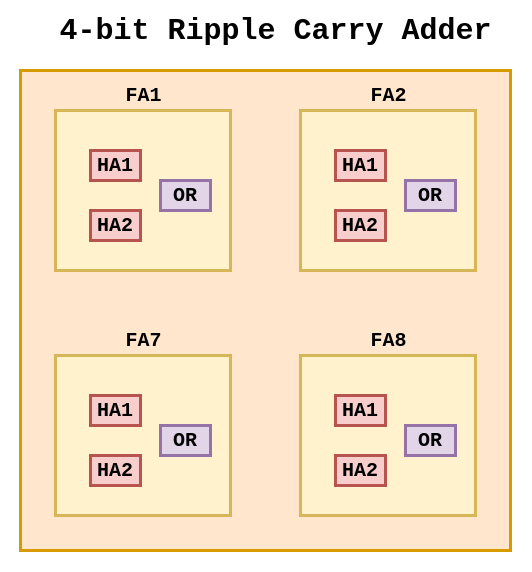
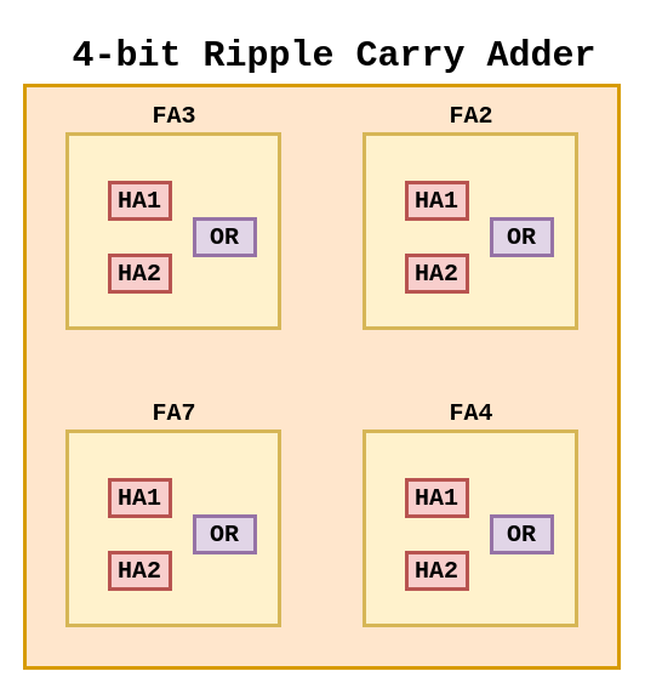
- <mxCell id="23" value="&lt;b&gt;4-bit Ripple Carry Adder&lt;/b&gt;" style="text;html=1;align=center;verticalAlign=middle;resizable=0;points=[];autosize=1;strokeColor=none;fillColor=none;fontSize=30;strokeWidth=3;fontFamily=Courier New;" vertex="1" parent="1"><mxGeometry x="45" y="5" width="460" height="50" as="geometry" /></mxCell>
+ <mxCell id="23" value="&lt;b&gt;4-bit Ripple Carry Adder&lt;/b&gt;" style="text;html=1;align=center;verticalAlign=middle;resizable=0;points=[];autosize=1;strokeColor=none;fillColor=none;fontSize=30;strokeWidth=3;fontFamily=Courier New;" vertex="1" parent="1"><mxGeometry x="45" y="20" width="460" height="50" as="geometry" /></mxCell>
- <mxCell id="7" value="&lt;b&gt;FA1&lt;/b&gt;" style="text;html=1;align=center;verticalAlign=middle;resizable=0;points=[];autosize=1;strokeColor=none;fillColor=none;fontSize=20;strokeWidth=3;fontFamily=Courier New;" vertex="1" parent="1"><mxGeometry x="112.5" y="75" width="60" height="40" as="geometry" /></mxCell>
+ <mxCell id="7" value="&lt;b&gt;FA3&lt;/b&gt;" style="text;html=1;align=center;verticalAlign=middle;resizable=0;points=[];autosize=1;strokeColor=none;fillColor=none;fontSize=20;strokeWidth=3;fontFamily=Courier New;" vertex="1" parent="1"><mxGeometry x="112.5" y="75" width="60" height="40" as="geometry" /></mxCell>
- <mxCell id="22" value="&lt;b&gt;FA8&lt;/b&gt;" style="text;html=1;align=center;verticalAlign=middle;resizable=0;points=[];autosize=1;strokeColor=none;fillColor=none;fontSize=20;strokeWidth=3;fontFamily=Courier New;" vertex="1" parent="1"><mxGeometry x="357.5" y="320" width="60" height="40" as="geometry" /></mxCell>
+ <mxCell id="22" value="&lt;b&gt;FA4&lt;/b&gt;" style="text;html=1;align=center;verticalAlign=middle;resizable=0;points=[];autosize=1;strokeColor=none;fillColor=none;fontSize=20;strokeWidth=3;fontFamily=Courier New;" vertex="1" parent="1"><mxGeometry x="357.5" y="320" width="60" height="40" as="geometry" /></mxCell>
